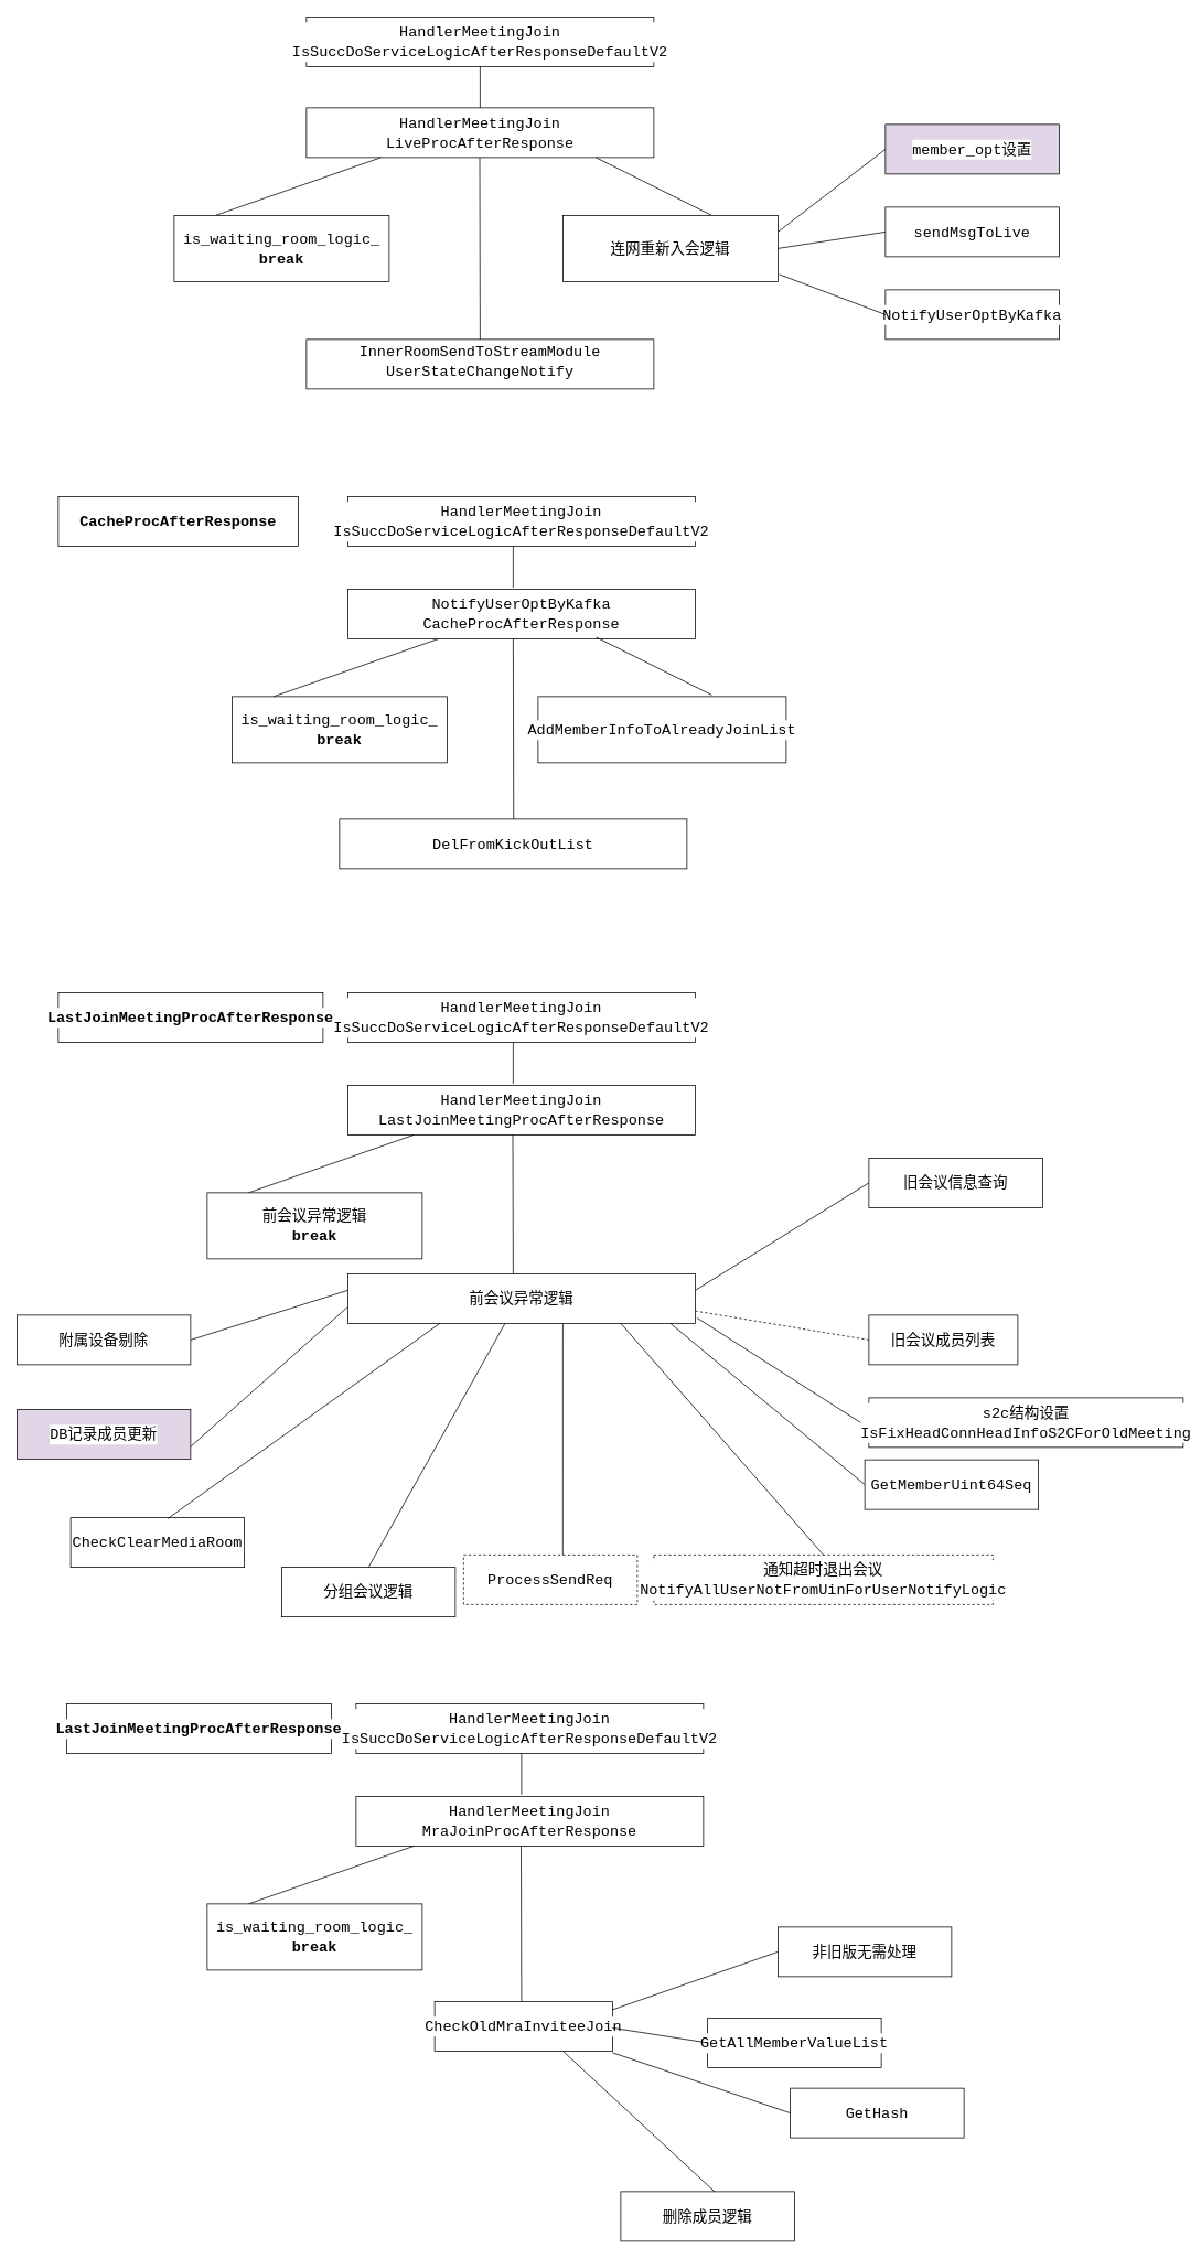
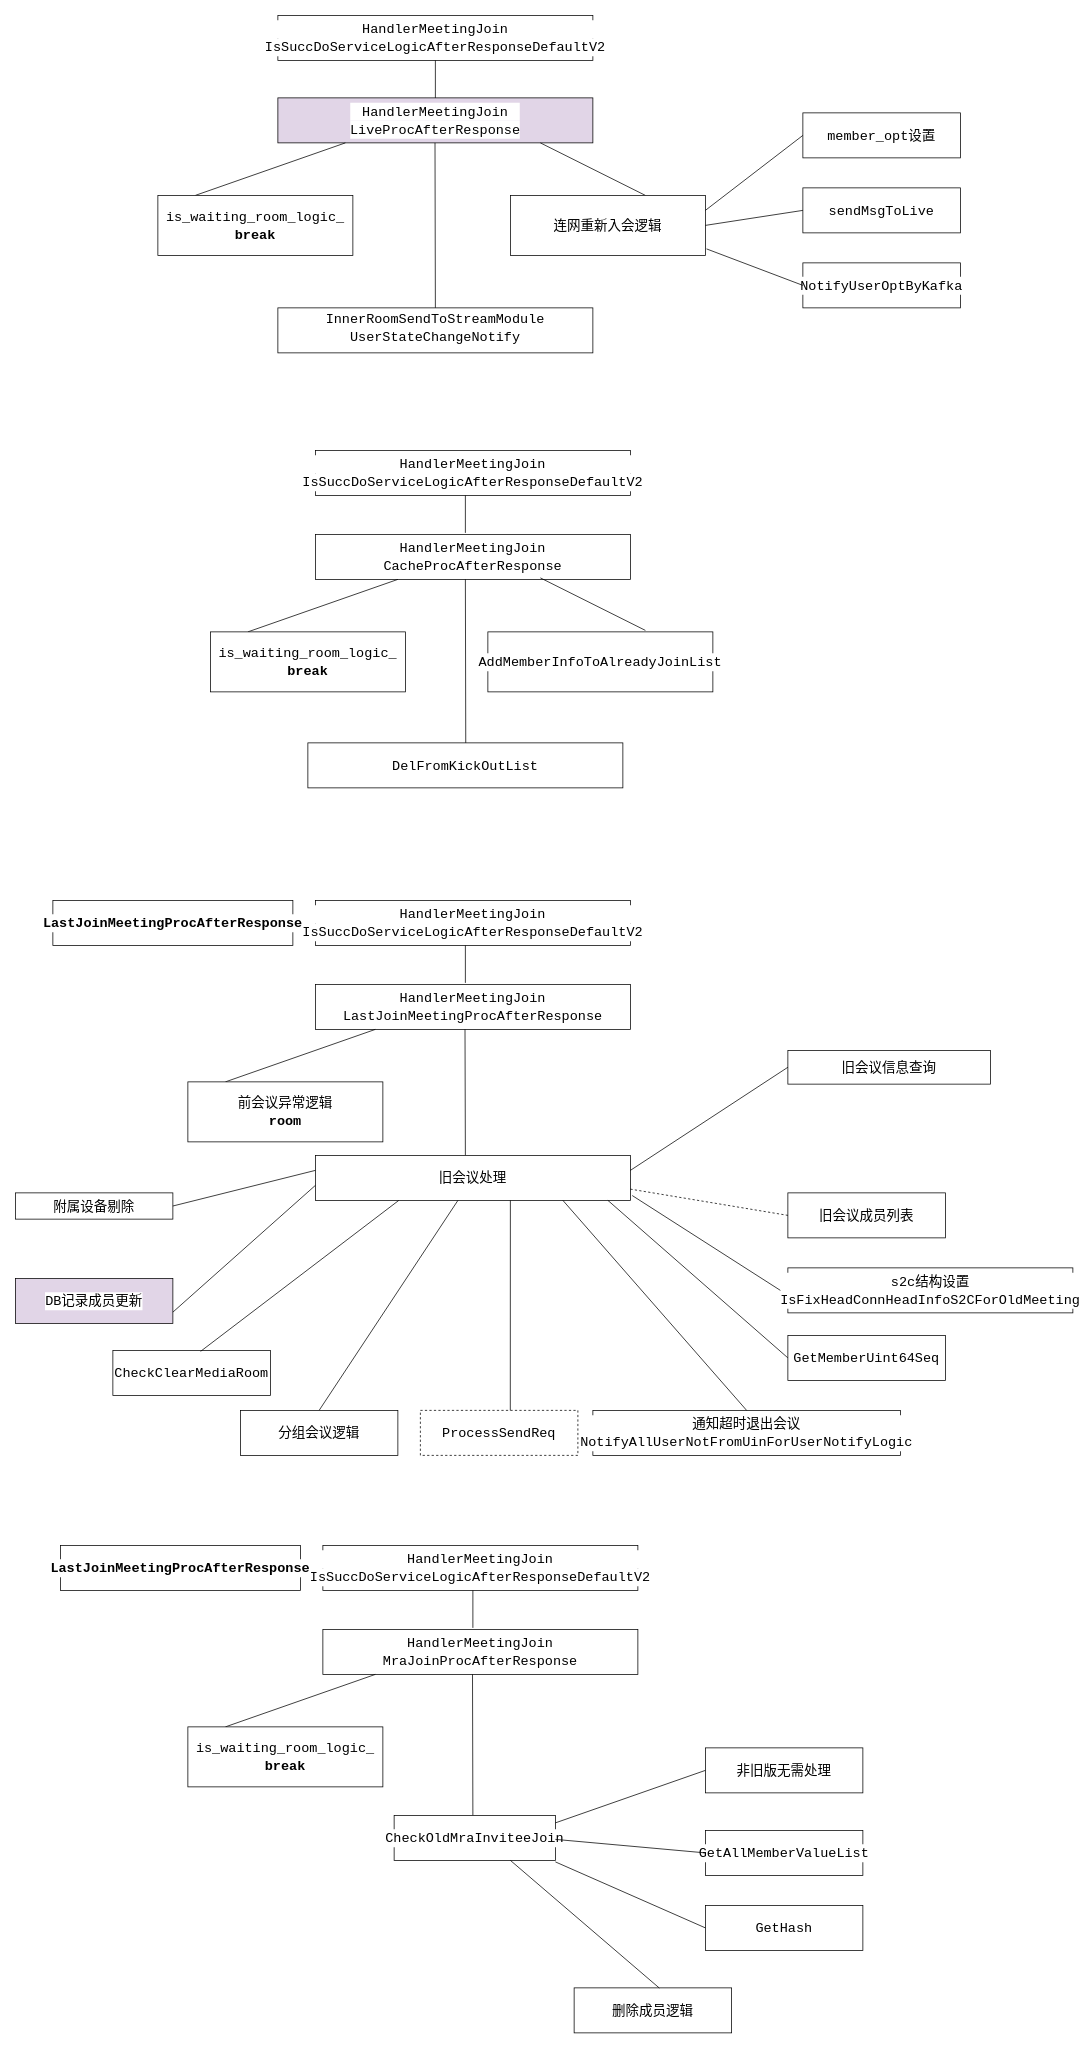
- <mxCell id="3" value="&lt;div style=&quot;background-color: rgb(255, 255, 255); font-family: Consolas, Consolas, &amp;quot;Courier New&amp;quot;, monospace; font-size: 18px; line-height: 24px;&quot;&gt;HandlerMeetingJoin&lt;/div&gt;&lt;div style=&quot;background-color: rgb(255, 255, 255); font-family: Consolas, Consolas, &amp;quot;Courier New&amp;quot;, monospace; font-size: 18px; line-height: 24px;&quot;&gt;&lt;div style=&quot;line-height: 24px;&quot;&gt;&lt;div style=&quot;line-height: 24px;&quot;&gt;LiveProcAfterResponse&lt;/div&gt;&lt;/div&gt;&lt;/div&gt;" style="rounded=0;whiteSpace=wrap;html=1;" vertex="1" parent="1"><mxGeometry x="370" y="130" width="420" height="60" as="geometry" /></mxCell>
+ <mxCell id="3" value="&lt;div style=&quot;background-color: rgb(255, 255, 255); font-family: Consolas, Consolas, &amp;quot;Courier New&amp;quot;, monospace; font-size: 18px; line-height: 24px;&quot;&gt;HandlerMeetingJoin&lt;/div&gt;&lt;div style=&quot;background-color: rgb(255, 255, 255); font-family: Consolas, Consolas, &amp;quot;Courier New&amp;quot;, monospace; font-size: 18px; line-height: 24px;&quot;&gt;&lt;div style=&quot;line-height: 24px;&quot;&gt;&lt;div style=&quot;line-height: 24px;&quot;&gt;LiveProcAfterResponse&lt;/div&gt;&lt;/div&gt;&lt;/div&gt;" style="rounded=0;whiteSpace=wrap;html=1;fillColor=#e1d5e7;" vertex="1" parent="1"><mxGeometry x="370" y="130" width="420" height="60" as="geometry" /></mxCell>
- <mxCell id="8" value="&lt;div style=&quot;background-color: rgb(255, 255, 255); font-family: Consolas, Consolas, &amp;quot;Courier New&amp;quot;, monospace; font-size: 18px; line-height: 24px;&quot;&gt;member_opt设置&lt;/div&gt;" style="rounded=0;whiteSpace=wrap;html=1;fillColor=#e1d5e7;" vertex="1" parent="1"><mxGeometry x="1070" y="150" width="210" height="60" as="geometry" /></mxCell>
+ <mxCell id="8" value="&lt;div style=&quot;background-color: rgb(255, 255, 255); font-family: Consolas, Consolas, &amp;quot;Courier New&amp;quot;, monospace; font-size: 18px; line-height: 24px;&quot;&gt;member_opt设置&lt;/div&gt;" style="rounded=0;whiteSpace=wrap;html=1;" vertex="1" parent="1"><mxGeometry x="1070" y="150" width="210" height="60" as="geometry" /></mxCell>
- <mxCell id="17" value="&lt;div style=&quot;background-color: rgb(255, 255, 255); font-family: Consolas, Consolas, &amp;quot;Courier New&amp;quot;, monospace; font-size: 18px; line-height: 24px;&quot;&gt;&lt;div style=&quot;line-height: 24px;&quot;&gt;&lt;b&gt;CacheProcAfterResponse&lt;/b&gt;&lt;/div&gt;&lt;/div&gt;" style="whiteSpace=wrap;html=1;" vertex="1" parent="1"><mxGeometry x="70" y="600" width="290" height="60" as="geometry" /></mxCell>
- <mxCell id="19" value="&lt;div style=&quot;background-color: rgb(255, 255, 255); font-family: Consolas, Consolas, &amp;quot;Courier New&amp;quot;, monospace; font-size: 18px; line-height: 24px;&quot;&gt;NotifyUserOptByKafka&lt;/div&gt;&lt;div style=&quot;background-color: rgb(255, 255, 255); font-family: Consolas, Consolas, &amp;quot;Courier New&amp;quot;, monospace; font-size: 18px; line-height: 24px;&quot;&gt;&lt;div style=&quot;line-height: 24px;&quot;&gt;&lt;div style=&quot;line-height: 24px;&quot;&gt;&lt;div style=&quot;line-height: 24px;&quot;&gt;CacheProcAfterResponse&lt;/div&gt;&lt;/div&gt;&lt;/div&gt;&lt;/div&gt;" style="rounded=0;whiteSpace=wrap;html=1;" vertex="1" parent="1"><mxGeometry x="420" y="712" width="420" height="60" as="geometry" /></mxCell>
+ <mxCell id="19" value="&lt;div style=&quot;background-color: rgb(255, 255, 255); font-family: Consolas, Consolas, &amp;quot;Courier New&amp;quot;, monospace; font-size: 18px; line-height: 24px;&quot;&gt;HandlerMeetingJoin&lt;/div&gt;&lt;div style=&quot;background-color: rgb(255, 255, 255); font-family: Consolas, Consolas, &amp;quot;Courier New&amp;quot;, monospace; font-size: 18px; line-height: 24px;&quot;&gt;&lt;div style=&quot;line-height: 24px;&quot;&gt;&lt;div style=&quot;line-height: 24px;&quot;&gt;&lt;div style=&quot;line-height: 24px;&quot;&gt;CacheProcAfterResponse&lt;/div&gt;&lt;/div&gt;&lt;/div&gt;&lt;/div&gt;" style="rounded=0;whiteSpace=wrap;html=1;" vertex="1" parent="1"><mxGeometry x="420" y="712" width="420" height="60" as="geometry" /></mxCell>
- <mxCell id="35" value="&lt;div style=&quot;background-color: rgb(255, 255, 255); font-family: Consolas, Consolas, &amp;quot;Courier New&amp;quot;, monospace; font-size: 18px; line-height: 24px;&quot;&gt;旧会议信息查询&lt;/div&gt;" style="rounded=0;whiteSpace=wrap;html=1;" vertex="1" parent="1"><mxGeometry x="1050" y="1400" width="210" height="60" as="geometry" /></mxCell>
+ <mxCell id="35" value="&lt;div style=&quot;background-color: rgb(255, 255, 255); font-family: Consolas, Consolas, &amp;quot;Courier New&amp;quot;, monospace; font-size: 18px; line-height: 24px;&quot;&gt;旧会议信息查询&lt;/div&gt;" style="rounded=0;whiteSpace=wrap;html=1;" vertex="1" parent="1"><mxGeometry x="1050" y="1400" width="270" height="45" as="geometry" /></mxCell>
- <mxCell id="32" value="&lt;div style=&quot;background-color: rgb(255, 255, 255); font-family: Consolas, Consolas, &amp;quot;Courier New&amp;quot;, monospace; font-size: 18px; line-height: 24px;&quot;&gt;前会议异常逻辑&lt;/div&gt;&lt;div style=&quot;background-color: rgb(255, 255, 255); font-family: Consolas, Consolas, &amp;quot;Courier New&amp;quot;, monospace; font-size: 18px; line-height: 24px;&quot;&gt;&lt;b&gt;break&lt;/b&gt;&lt;/div&gt;" style="rounded=0;whiteSpace=wrap;html=1;" vertex="1" parent="1"><mxGeometry x="250" y="1442" width="260" height="80" as="geometry" /></mxCell>
+ <mxCell id="32" value="&lt;div style=&quot;background-color: rgb(255, 255, 255); font-family: Consolas, Consolas, &amp;quot;Courier New&amp;quot;, monospace; font-size: 18px; line-height: 24px;&quot;&gt;前会议异常逻辑&lt;/div&gt;&lt;div style=&quot;background-color: rgb(255, 255, 255); font-family: Consolas, Consolas, &amp;quot;Courier New&amp;quot;, monospace; font-size: 18px; line-height: 24px;&quot;&gt;&lt;b&gt;room&lt;/b&gt;&lt;/div&gt;" style="rounded=0;whiteSpace=wrap;html=1;" vertex="1" parent="1"><mxGeometry x="250" y="1442" width="260" height="80" as="geometry" /></mxCell>
- <mxCell id="34" value="&lt;div style=&quot;background-color: rgb(255, 255, 255); font-family: Consolas, Consolas, &amp;quot;Courier New&amp;quot;, monospace; font-size: 18px; line-height: 24px;&quot;&gt;&lt;div style=&quot;line-height: 24px;&quot;&gt;&lt;div style=&quot;line-height: 24px;&quot;&gt;前会议异常逻辑&lt;/div&gt;&lt;/div&gt;&lt;/div&gt;" style="rounded=0;whiteSpace=wrap;html=1;" vertex="1" parent="1"><mxGeometry x="420" y="1540" width="420" height="60" as="geometry" /></mxCell>
+ <mxCell id="34" value="&lt;div style=&quot;background-color: rgb(255, 255, 255); font-family: Consolas, Consolas, &amp;quot;Courier New&amp;quot;, monospace; font-size: 18px; line-height: 24px;&quot;&gt;&lt;div style=&quot;line-height: 24px;&quot;&gt;&lt;div style=&quot;line-height: 24px;&quot;&gt;旧会议处理&lt;/div&gt;&lt;/div&gt;&lt;/div&gt;" style="rounded=0;whiteSpace=wrap;html=1;" vertex="1" parent="1"><mxGeometry x="420" y="1540" width="420" height="60" as="geometry" /></mxCell>
- <mxCell id="53" value="&lt;div style=&quot;background-color: rgb(255, 255, 255); font-family: Consolas, Consolas, &amp;quot;Courier New&amp;quot;, monospace; font-size: 18px; line-height: 24px;&quot;&gt;&lt;div style=&quot;line-height: 24px;&quot;&gt;&lt;div style=&quot;line-height: 24px;&quot;&gt;附属设备剔除&lt;/div&gt;&lt;/div&gt;&lt;/div&gt;" style="rounded=0;whiteSpace=wrap;html=1;" vertex="1" parent="1"><mxGeometry x="20" y="1590" width="210" height="60" as="geometry" /></mxCell>
+ <mxCell id="53" value="&lt;div style=&quot;background-color: rgb(255, 255, 255); font-family: Consolas, Consolas, &amp;quot;Courier New&amp;quot;, monospace; font-size: 18px; line-height: 24px;&quot;&gt;&lt;div style=&quot;line-height: 24px;&quot;&gt;&lt;div style=&quot;line-height: 24px;&quot;&gt;附属设备剔除&lt;/div&gt;&lt;/div&gt;&lt;/div&gt;" style="rounded=0;whiteSpace=wrap;html=1;" vertex="1" parent="1"><mxGeometry x="20" y="1590" width="210" height="35" as="geometry" /></mxCell>
- <mxCell id="37" value="&lt;div style=&quot;background-color: rgb(255, 255, 255); font-family: Consolas, Consolas, &amp;quot;Courier New&amp;quot;, monospace; font-size: 18px; line-height: 24px;&quot;&gt;旧会议成员列表&lt;/div&gt;" style="rounded=0;whiteSpace=wrap;html=1;" vertex="1" parent="1"><mxGeometry x="1050" y="1590" width="180" height="60" as="geometry" /></mxCell>
+ <mxCell id="37" value="&lt;div style=&quot;background-color: rgb(255, 255, 255); font-family: Consolas, Consolas, &amp;quot;Courier New&amp;quot;, monospace; font-size: 18px; line-height: 24px;&quot;&gt;旧会议成员列表&lt;/div&gt;" style="rounded=0;whiteSpace=wrap;html=1;" vertex="1" parent="1"><mxGeometry x="1050" y="1590" width="210" height="60" as="geometry" /></mxCell>
- <mxCell id="42" value="&lt;div style=&quot;background-color: rgb(255, 255, 255); font-family: Consolas, Consolas, &amp;quot;Courier New&amp;quot;, monospace; font-size: 18px; line-height: 24px;&quot;&gt;&lt;div style=&quot;line-height: 24px;&quot;&gt;GetMemberUint64Seq&lt;/div&gt;&lt;/div&gt;" style="rounded=0;whiteSpace=wrap;html=1;" vertex="1" parent="1"><mxGeometry x="1045" y="1765" width="210" height="60" as="geometry" /></mxCell>
+ <mxCell id="42" value="&lt;div style=&quot;background-color: rgb(255, 255, 255); font-family: Consolas, Consolas, &amp;quot;Courier New&amp;quot;, monospace; font-size: 18px; line-height: 24px;&quot;&gt;&lt;div style=&quot;line-height: 24px;&quot;&gt;GetMemberUint64Seq&lt;/div&gt;&lt;/div&gt;" style="rounded=0;whiteSpace=wrap;html=1;" vertex="1" parent="1"><mxGeometry x="1050" y="1780" width="210" height="60" as="geometry" /></mxCell>
- <mxCell id="49" value="&lt;div style=&quot;background-color: rgb(255, 255, 255); font-family: Consolas, Consolas, &amp;quot;Courier New&amp;quot;, monospace; font-size: 18px; line-height: 24px;&quot;&gt;&lt;div style=&quot;line-height: 24px;&quot;&gt;&lt;div style=&quot;line-height: 24px;&quot;&gt;CheckClearMediaRoom&lt;/div&gt;&lt;/div&gt;&lt;/div&gt;" style="rounded=0;whiteSpace=wrap;html=1;" vertex="1" parent="1"><mxGeometry x="85" y="1835" width="210" height="60" as="geometry" /></mxCell>
+ <mxCell id="49" value="&lt;div style=&quot;background-color: rgb(255, 255, 255); font-family: Consolas, Consolas, &amp;quot;Courier New&amp;quot;, monospace; font-size: 18px; line-height: 24px;&quot;&gt;&lt;div style=&quot;line-height: 24px;&quot;&gt;&lt;div style=&quot;line-height: 24px;&quot;&gt;CheckClearMediaRoom&lt;/div&gt;&lt;/div&gt;&lt;/div&gt;" style="rounded=0;whiteSpace=wrap;html=1;" vertex="1" parent="1"><mxGeometry x="150" y="1800" width="210" height="60" as="geometry" /></mxCell>
- <mxCell id="43" value="&lt;div style=&quot;background-color: rgb(255, 255, 255); font-family: Consolas, Consolas, &amp;quot;Courier New&amp;quot;, monospace; font-size: 18px; line-height: 24px;&quot;&gt;&lt;div style=&quot;line-height: 24px;&quot;&gt;通知超时退出会议&lt;/div&gt;&lt;div style=&quot;line-height: 24px;&quot;&gt;&lt;div style=&quot;line-height: 24px;&quot;&gt;NotifyAllUserNotFromUinForUserNotifyLogic&lt;/div&gt;&lt;/div&gt;&lt;/div&gt;" style="rounded=0;whiteSpace=wrap;html=1;dashed=1;" vertex="1" parent="1"><mxGeometry x="790" y="1880" width="410" height="60" as="geometry" /></mxCell>
+ <mxCell id="43" value="&lt;div style=&quot;background-color: rgb(255, 255, 255); font-family: Consolas, Consolas, &amp;quot;Courier New&amp;quot;, monospace; font-size: 18px; line-height: 24px;&quot;&gt;&lt;div style=&quot;line-height: 24px;&quot;&gt;通知超时退出会议&lt;/div&gt;&lt;div style=&quot;line-height: 24px;&quot;&gt;&lt;div style=&quot;line-height: 24px;&quot;&gt;NotifyAllUserNotFromUinForUserNotifyLogic&lt;/div&gt;&lt;/div&gt;&lt;/div&gt;" style="rounded=0;whiteSpace=wrap;html=1;" vertex="1" parent="1"><mxGeometry x="790" y="1880" width="410" height="60" as="geometry" /></mxCell>
- <mxCell id="48" value="&lt;div style=&quot;background-color: rgb(255, 255, 255); font-family: Consolas, Consolas, &amp;quot;Courier New&amp;quot;, monospace; font-size: 18px; line-height: 24px;&quot;&gt;&lt;div style=&quot;line-height: 24px;&quot;&gt;&lt;div style=&quot;line-height: 24px;&quot;&gt;分组会议逻辑&lt;/div&gt;&lt;/div&gt;&lt;/div&gt;" style="rounded=0;whiteSpace=wrap;html=1;" vertex="1" parent="1"><mxGeometry x="340" y="1895" width="210" height="60" as="geometry" /></mxCell>
+ <mxCell id="48" value="&lt;div style=&quot;background-color: rgb(255, 255, 255); font-family: Consolas, Consolas, &amp;quot;Courier New&amp;quot;, monospace; font-size: 18px; line-height: 24px;&quot;&gt;&lt;div style=&quot;line-height: 24px;&quot;&gt;&lt;div style=&quot;line-height: 24px;&quot;&gt;分组会议逻辑&lt;/div&gt;&lt;/div&gt;&lt;/div&gt;" style="rounded=0;whiteSpace=wrap;html=1;" vertex="1" parent="1"><mxGeometry x="320" y="1880" width="210" height="60" as="geometry" /></mxCell>
- <mxCell id="65" value="&lt;div style=&quot;background-color: rgb(255, 255, 255); font-family: Consolas, Consolas, &amp;quot;Courier New&amp;quot;, monospace; font-size: 18px; line-height: 24px;&quot;&gt;&lt;div style=&quot;line-height: 24px;&quot;&gt;GetAllMemberValueList&lt;/div&gt;&lt;/div&gt;" style="rounded=0;whiteSpace=wrap;html=1;" vertex="1" parent="1"><mxGeometry x="855" y="2440" width="210" height="60" as="geometry" /></mxCell>
+ <mxCell id="65" value="&lt;div style=&quot;background-color: rgb(255, 255, 255); font-family: Consolas, Consolas, &amp;quot;Courier New&amp;quot;, monospace; font-size: 18px; line-height: 24px;&quot;&gt;&lt;div style=&quot;line-height: 24px;&quot;&gt;GetAllMemberValueList&lt;/div&gt;&lt;/div&gt;" style="rounded=0;whiteSpace=wrap;html=1;" vertex="1" parent="1"><mxGeometry x="940" y="2440" width="210" height="60" as="geometry" /></mxCell>
- <mxCell id="67" value="&lt;div style=&quot;background-color: rgb(255, 255, 255); font-family: Consolas, Consolas, &amp;quot;Courier New&amp;quot;, monospace; font-size: 18px; line-height: 24px;&quot;&gt;&lt;div style=&quot;line-height: 24px;&quot;&gt;&lt;div style=&quot;line-height: 24px;&quot;&gt;GetHash&lt;/div&gt;&lt;/div&gt;&lt;/div&gt;" style="rounded=0;whiteSpace=wrap;html=1;" vertex="1" parent="1"><mxGeometry x="955" y="2525" width="210" height="60" as="geometry" /></mxCell>
+ <mxCell id="67" value="&lt;div style=&quot;background-color: rgb(255, 255, 255); font-family: Consolas, Consolas, &amp;quot;Courier New&amp;quot;, monospace; font-size: 18px; line-height: 24px;&quot;&gt;&lt;div style=&quot;line-height: 24px;&quot;&gt;&lt;div style=&quot;line-height: 24px;&quot;&gt;GetHash&lt;/div&gt;&lt;/div&gt;&lt;/div&gt;" style="rounded=0;whiteSpace=wrap;html=1;" vertex="1" parent="1"><mxGeometry x="940" y="2540" width="210" height="60" as="geometry" /></mxCell>
- <mxCell id="69" value="&lt;div style=&quot;background-color: rgb(255, 255, 255); font-family: Consolas, Consolas, &amp;quot;Courier New&amp;quot;, monospace; font-size: 18px; line-height: 24px;&quot;&gt;&lt;div style=&quot;line-height: 24px;&quot;&gt;&lt;div style=&quot;line-height: 24px;&quot;&gt;删除成员逻辑&lt;/div&gt;&lt;/div&gt;&lt;/div&gt;" style="rounded=0;whiteSpace=wrap;html=1;" vertex="1" parent="1"><mxGeometry x="750" y="2650" width="210" height="60" as="geometry" /></mxCell>
+ <mxCell id="69" value="&lt;div style=&quot;background-color: rgb(255, 255, 255); font-family: Consolas, Consolas, &amp;quot;Courier New&amp;quot;, monospace; font-size: 18px; line-height: 24px;&quot;&gt;&lt;div style=&quot;line-height: 24px;&quot;&gt;&lt;div style=&quot;line-height: 24px;&quot;&gt;删除成员逻辑&lt;/div&gt;&lt;/div&gt;&lt;/div&gt;" style="rounded=0;whiteSpace=wrap;html=1;" vertex="1" parent="1"><mxGeometry x="765" y="2650" width="210" height="60" as="geometry" /></mxCell>
